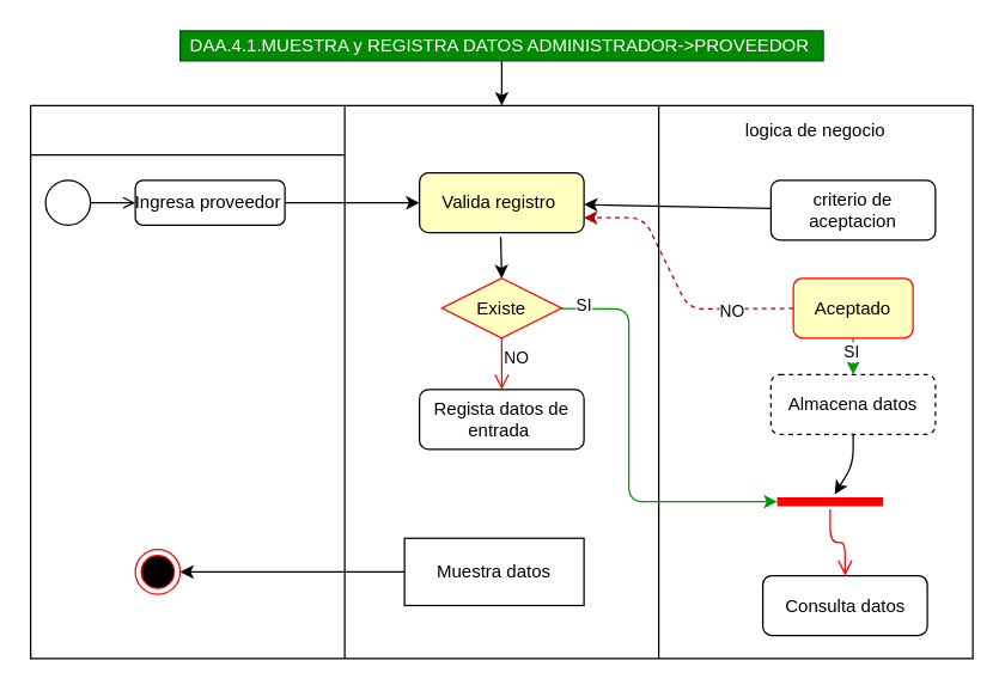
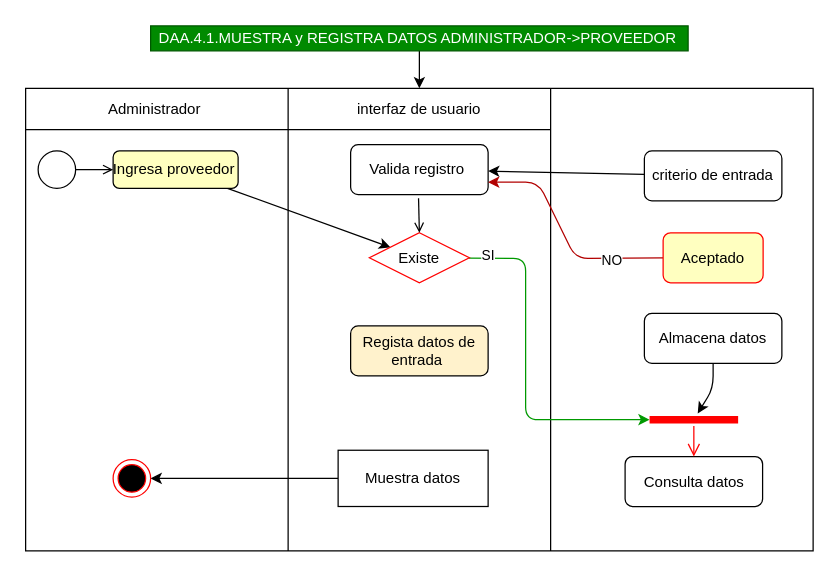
+ <mxCell id="4" value="Administrador&amp;nbsp;" style="shape=partialRectangle;html=1;whiteSpace=wrap;connectable=0;overflow=hidden;fillColor=none;top=0;left=0;bottom=0;right=0;pointerEvents=1;" parent="3" vertex="1"><mxGeometry width="210" height="33" as="geometry"><mxRectangle width="210" height="33" as="alternateBounds" /></mxGeometry></mxCell>
+ <mxCell id="5" value="interfaz de usuario" style="shape=partialRectangle;html=1;whiteSpace=wrap;connectable=0;overflow=hidden;fillColor=none;top=0;left=0;bottom=0;right=0;pointerEvents=1;" parent="3" vertex="1"><mxGeometry x="210" width="210" height="33" as="geometry"><mxRectangle width="210" height="33" as="alternateBounds" /></mxGeometry></mxCell>
- <mxCell id="6" value="logica de negocio" style="shape=partialRectangle;html=1;whiteSpace=wrap;connectable=0;overflow=hidden;fillColor=none;top=0;left=0;bottom=0;right=0;pointerEvents=1;" parent="3" vertex="1"><mxGeometry x="420" width="210" height="33" as="geometry"><mxRectangle width="210" height="33" as="alternateBounds" /></mxGeometry></mxCell>
- <mxCell id="19" value="&lt;span style=&quot;color: rgb(0 , 0 , 0)&quot;&gt;Ingresa proveedor&amp;nbsp;&lt;/span&gt;" style="html=1;align=center;verticalAlign=middle;rounded=1;absoluteArcSize=1;arcSize=10;dashed=0;fillColor=#FFFFFF;" parent="1" vertex="1"><mxGeometry x="90" y="120" width="100" height="30" as="geometry" /></mxCell>
+ <mxCell id="19" value="&lt;span style=&quot;color: rgb(0 , 0 , 0)&quot;&gt;Ingresa proveedor&amp;nbsp;&lt;/span&gt;" style="html=1;align=center;verticalAlign=middle;rounded=1;absoluteArcSize=1;arcSize=10;dashed=0;fillColor=#ffffc0;" parent="1" vertex="1"><mxGeometry x="90" y="120" width="100" height="30" as="geometry" /></mxCell>
- <mxCell id="18" style="edgeStyle=none;html=1;" parent="1" source="19" target="11" edge="1"><mxGeometry relative="1" as="geometry" /></mxCell>
+ <mxCell id="18" style="edgeStyle=none;html=1;" parent="1" source="19" target="24" edge="1"><mxGeometry relative="1" as="geometry" /></mxCell>
- <mxCell id="11" value="Valida registro&amp;nbsp;" style="rounded=1;whiteSpace=wrap;html=1;fillColor=#ffffc0;fontColor=#000000;" parent="1" vertex="1"><mxGeometry x="280" y="115" width="110" height="40" as="geometry" /></mxCell>
+ <mxCell id="11" value="Valida registro&amp;nbsp;" style="rounded=1;whiteSpace=wrap;html=1;fillColor=#FFFFFF;fontColor=#000000;" parent="1" vertex="1"><mxGeometry x="280" y="115" width="110" height="40" as="geometry" /></mxCell>
- <mxCell id="17" value="criterio de aceptacion" style="rounded=1;whiteSpace=wrap;html=1;fillColor=#FFFFFF;fontColor=#000000;" parent="1" vertex="1"><mxGeometry x="515" y="120" width="110" height="40" as="geometry" /></mxCell>
+ <mxCell id="17" value="criterio de entrada" style="rounded=1;whiteSpace=wrap;html=1;fillColor=#FFFFFF;fontColor=#000000;" parent="1" vertex="1"><mxGeometry x="515" y="120" width="110" height="40" as="geometry" /></mxCell>
- <mxCell id="26" value="" style="endArrow=classic;html=1;entryX=0.5;entryY=0;entryDx=0;entryDy=0;exitX=0.494;exitY=1.073;exitDx=0;exitDy=0;exitPerimeter=0;" parent="1" source="11" target="24" edge="1"><mxGeometry width="50" height="50" relative="1" as="geometry"><mxPoint x="250" y="220" as="sourcePoint" /><mxPoint x="300" y="170" as="targetPoint" /></mxGeometry></mxCell>
+ <mxCell id="26" value="" style="endArrow=open;html=1;entryX=0.5;entryY=0;entryDx=0;entryDy=0;exitX=0.494;exitY=1.073;exitDx=0;exitDy=0;exitPerimeter=0;" parent="1" source="11" target="24" edge="1"><mxGeometry width="50" height="50" relative="1" as="geometry"><mxPoint x="250" y="220" as="sourcePoint" /><mxPoint x="300" y="170" as="targetPoint" /></mxGeometry></mxCell>
- <mxCell id="29" style="edgeStyle=none;html=1;entryX=1;entryY=0.75;entryDx=0;entryDy=0;strokeColor=#B20000;fillColor=#e51400;dashed=1;" parent="1" source="33" target="11" edge="1"><mxGeometry relative="1" as="geometry"><Array as="points"><mxPoint x="460" y="206" /><mxPoint x="430" y="145" /></Array></mxGeometry></mxCell>
+ <mxCell id="29" style="edgeStyle=none;html=1;entryX=1;entryY=0.75;entryDx=0;entryDy=0;strokeColor=#B20000;fillColor=#e51400;" parent="1" source="33" target="11" edge="1"><mxGeometry relative="1" as="geometry"><Array as="points"><mxPoint x="460" y="206" /><mxPoint x="430" y="145" /></Array></mxGeometry></mxCell>
- <mxCell id="24" value="&lt;font color=&quot;#000000&quot;&gt;Existe&lt;/font&gt;" style="rhombus;whiteSpace=wrap;html=1;fillColor=#ffffc0;strokeColor=#ff0000;" parent="1" vertex="1"><mxGeometry x="295" y="185.5" width="80" height="40" as="geometry" /></mxCell>
+ <mxCell id="24" value="&lt;font color=&quot;#000000&quot;&gt;Existe&lt;/font&gt;" style="rhombus;whiteSpace=wrap;html=1;fillColor=#ffffff;strokeColor=#ff0000;" parent="1" vertex="1"><mxGeometry x="295" y="185.5" width="80" height="40" as="geometry" /></mxCell>
- <mxCell id="31" style="edgeStyle=none;html=1;strokeColor=#009900;entryX=0.5;entryY=0;entryDx=0;entryDy=0;" parent="1" source="33" target="38" edge="1"><mxGeometry relative="1" as="geometry"><mxPoint x="570" y="270" as="targetPoint" /></mxGeometry></mxCell>
- <mxCell id="32" value="SI" style="edgeLabel;html=1;align=center;verticalAlign=middle;resizable=0;points=[];" parent="31" vertex="1" connectable="0"><mxGeometry x="-0.234" y="-2" relative="1" as="geometry"><mxPoint as="offset" /></mxGeometry></mxCell>
- <mxCell id="25" value="NO" style="edgeStyle=orthogonalEdgeStyle;html=1;align=left;verticalAlign=top;endArrow=open;endSize=8;strokeColor=#ff0000;entryX=0.5;entryY=0;entryDx=0;entryDy=0;" parent="1" source="24" target="13" edge="1"><mxGeometry x="-1" relative="1" as="geometry"><mxPoint x="280" y="320" as="targetPoint" /></mxGeometry></mxCell>
- <mxCell id="38" value="Almacena datos" style="rounded=1;whiteSpace=wrap;html=1;fillColor=#FFFFFF;fontColor=#000000;dashed=1;" parent="1" vertex="1"><mxGeometry x="515" y="250" width="110" height="40" as="geometry" /></mxCell>
+ <mxCell id="38" value="Almacena datos" style="rounded=1;whiteSpace=wrap;html=1;fillColor=#FFFFFF;fontColor=#000000;" parent="1" vertex="1"><mxGeometry x="515" y="250" width="110" height="40" as="geometry" /></mxCell>
- <mxCell id="13" value="Regista datos de entrada&amp;nbsp;" style="rounded=1;whiteSpace=wrap;html=1;fillColor=#FFFFFF;fontColor=#000000;" parent="1" vertex="1"><mxGeometry x="280" y="260" width="110" height="40" as="geometry" /></mxCell>
+ <mxCell id="13" value="Regista datos de entrada&amp;nbsp;" style="rounded=1;whiteSpace=wrap;html=1;fillColor=#fff2cc;fontColor=#000000;" parent="1" vertex="1"><mxGeometry x="280" y="260" width="110" height="40" as="geometry" /></mxCell>
- <mxCell id="12" value="Consulta datos" style="rounded=1;whiteSpace=wrap;html=1;fillColor=#FFFFFF;fontColor=#000000;" parent="1" vertex="1"><mxGeometry x="509.58" y="384.5" width="110" height="40" as="geometry" /></mxCell>
+ <mxCell id="12" value="Consulta datos" style="rounded=1;whiteSpace=wrap;html=1;fillColor=#FFFFFF;fontColor=#000000;" parent="1" vertex="1"><mxGeometry x="499.58" y="364.5" width="110" height="40" as="geometry" /></mxCell>
